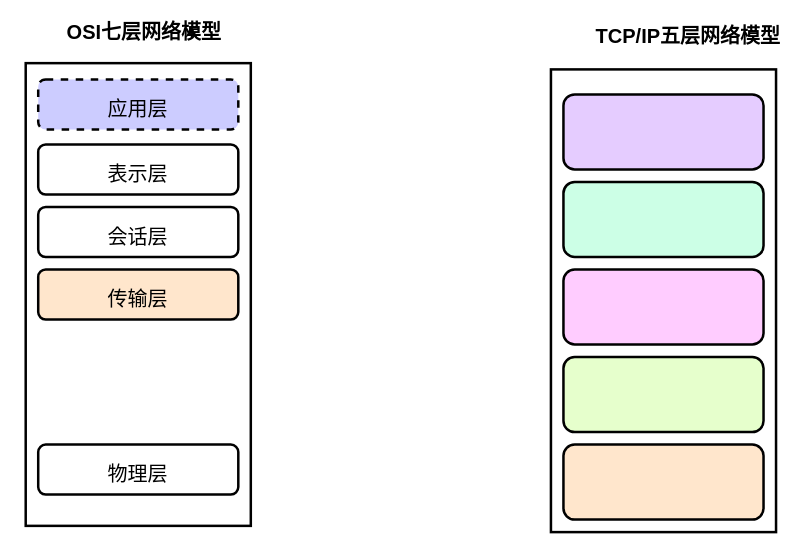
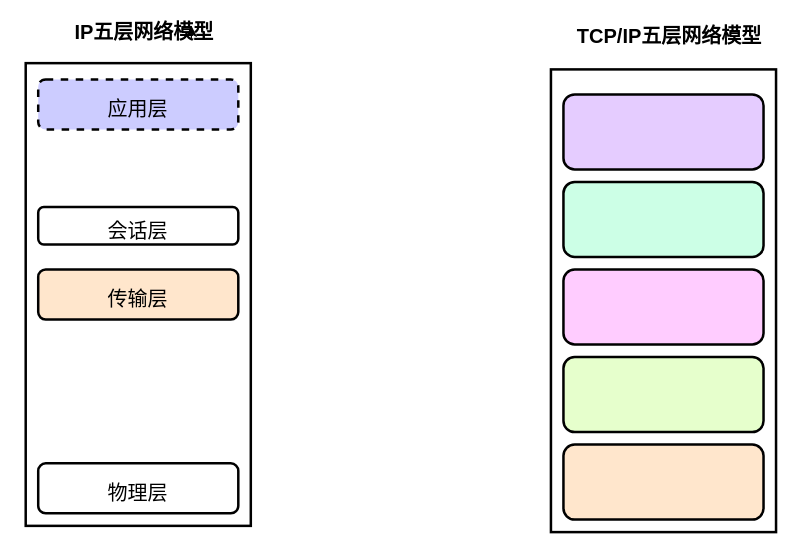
- <mxCell id="3" value="OSI七层网络模型" style="text;html=1;strokeColor=none;fillColor=none;align=center;verticalAlign=middle;whiteSpace=wrap;rounded=0;fontFamily=Helvetica;fontSize=16;fontStyle=1" vertex="1" parent="1"><mxGeometry x="40" y="20" width="150" height="10" as="geometry" /></mxCell>
+ <mxCell id="3" value="IP五层网络模型" style="text;html=1;strokeColor=none;fillColor=none;align=center;verticalAlign=middle;whiteSpace=wrap;rounded=0;fontFamily=Helvetica;fontSize=16;fontStyle=1" vertex="1" parent="1"><mxGeometry x="40" y="20" width="150" height="10" as="geometry" /></mxCell>
- <mxCell id="5" value="TCP/IP五层网络模型" style="text;html=1;strokeColor=none;fillColor=none;align=center;verticalAlign=middle;whiteSpace=wrap;rounded=0;fontFamily=Helvetica;fontSize=16;fontStyle=1" vertex="1" parent="1"><mxGeometry x="465" y="20" width="170" height="15" as="geometry" /></mxCell>
+ <mxCell id="5" value="TCP/IP五层网络模型" style="text;html=1;strokeColor=none;fillColor=none;align=center;verticalAlign=middle;whiteSpace=wrap;rounded=0;fontFamily=Helvetica;fontSize=16;fontStyle=1" vertex="1" parent="1"><mxGeometry x="450" y="20" width="170" height="15" as="geometry" /></mxCell>
- <mxCell id="15" value="表示层" style="rounded=1;whiteSpace=wrap;html=1;strokeWidth=2;fontFamily=Helvetica;fontSize=16;spacingBottom=-7;" vertex="1" parent="1"><mxGeometry x="30" y="115" width="160" height="40" as="geometry" /></mxCell>
- <mxCell id="14" value="会话层" style="rounded=1;whiteSpace=wrap;html=1;strokeWidth=2;fontFamily=Helvetica;fontSize=16;spacingBottom=-7;" vertex="1" parent="1"><mxGeometry x="30" y="165" width="160" height="40" as="geometry" /></mxCell>
+ <mxCell id="14" value="会话层" style="rounded=1;whiteSpace=wrap;html=1;strokeWidth=2;fontFamily=Helvetica;fontSize=16;spacingBottom=-7;" vertex="1" parent="1"><mxGeometry x="30" y="165" width="160" height="30" as="geometry" /></mxCell>
- <mxCell id="6" value="物理层" style="rounded=1;whiteSpace=wrap;html=1;strokeWidth=2;fontFamily=Helvetica;fontSize=16;spacingBottom=-7;" vertex="1" parent="1"><mxGeometry x="30" y="355" width="160" height="40" as="geometry" /></mxCell>
+ <mxCell id="6" value="物理层" style="rounded=1;whiteSpace=wrap;html=1;strokeWidth=2;fontFamily=Helvetica;fontSize=16;spacingBottom=-7;" vertex="1" parent="1"><mxGeometry x="30" y="370" width="160" height="40" as="geometry" /></mxCell>
